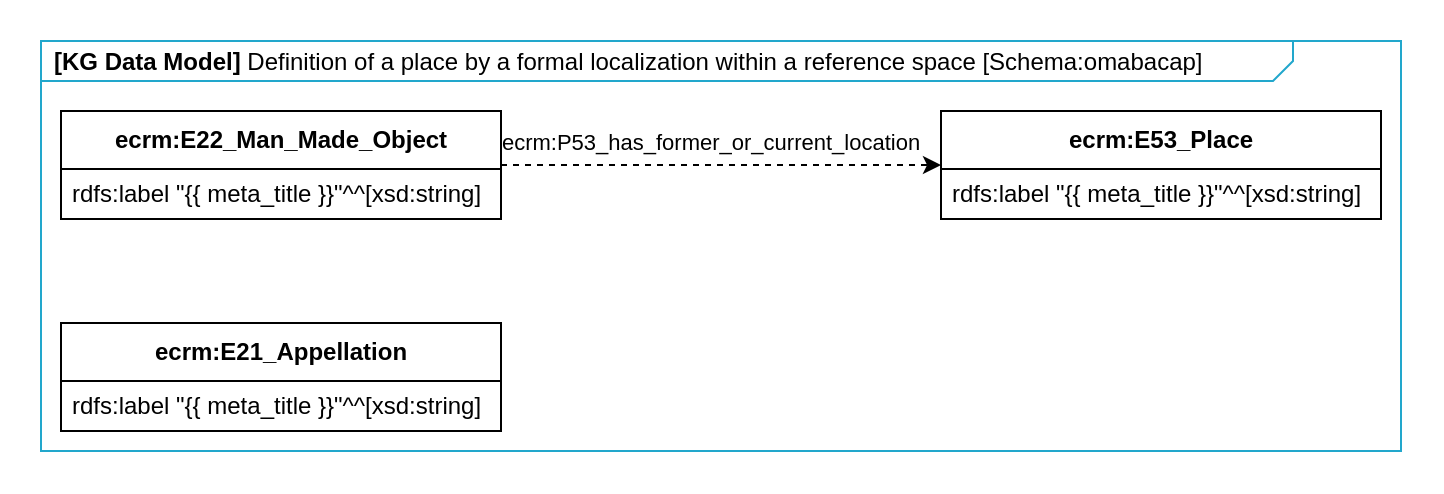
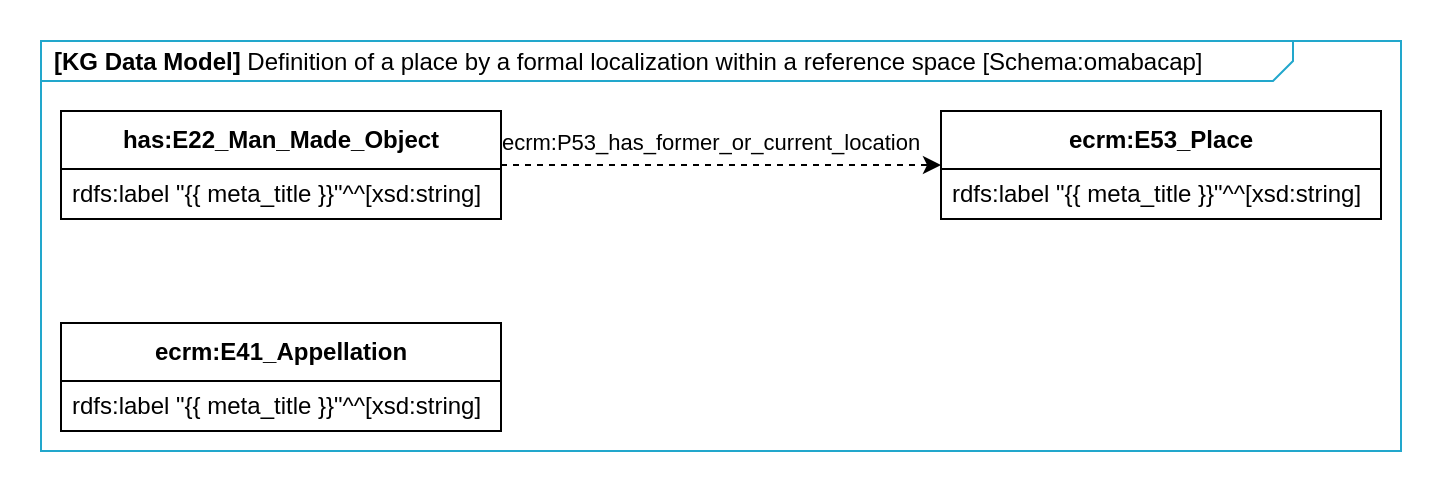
- <mxCell id="8" value="ecrm:E22_Man_Made_Object" style="swimlane;fontStyle=1;align=center;verticalAlign=middle;childLayout=stackLayout;horizontal=1;startSize=29;horizontalStack=0;resizeParent=1;resizeParentMax=0;resizeLast=0;collapsible=0;marginBottom=0;html=1;" parent="1" vertex="1"><mxGeometry x="30" y="55" width="220" height="54" as="geometry" /></mxCell>
+ <mxCell id="8" value="has:E22_Man_Made_Object" style="swimlane;fontStyle=1;align=center;verticalAlign=middle;childLayout=stackLayout;horizontal=1;startSize=29;horizontalStack=0;resizeParent=1;resizeParentMax=0;resizeLast=0;collapsible=0;marginBottom=0;html=1;" parent="1" vertex="1"><mxGeometry x="30" y="55" width="220" height="54" as="geometry" /></mxCell>
- <mxCell id="2" value="ecrm:E21_Appellation" style="swimlane;fontStyle=1;align=center;verticalAlign=middle;childLayout=stackLayout;horizontal=1;startSize=29;horizontalStack=0;resizeParent=1;resizeParentMax=0;resizeLast=0;collapsible=0;marginBottom=0;html=1;" parent="1" vertex="1"><mxGeometry x="30" y="161" width="220" height="54" as="geometry" /></mxCell>
+ <mxCell id="2" value="ecrm:E41_Appellation" style="swimlane;fontStyle=1;align=center;verticalAlign=middle;childLayout=stackLayout;horizontal=1;startSize=29;horizontalStack=0;resizeParent=1;resizeParentMax=0;resizeLast=0;collapsible=0;marginBottom=0;html=1;" parent="1" vertex="1"><mxGeometry x="30" y="161" width="220" height="54" as="geometry" /></mxCell>
